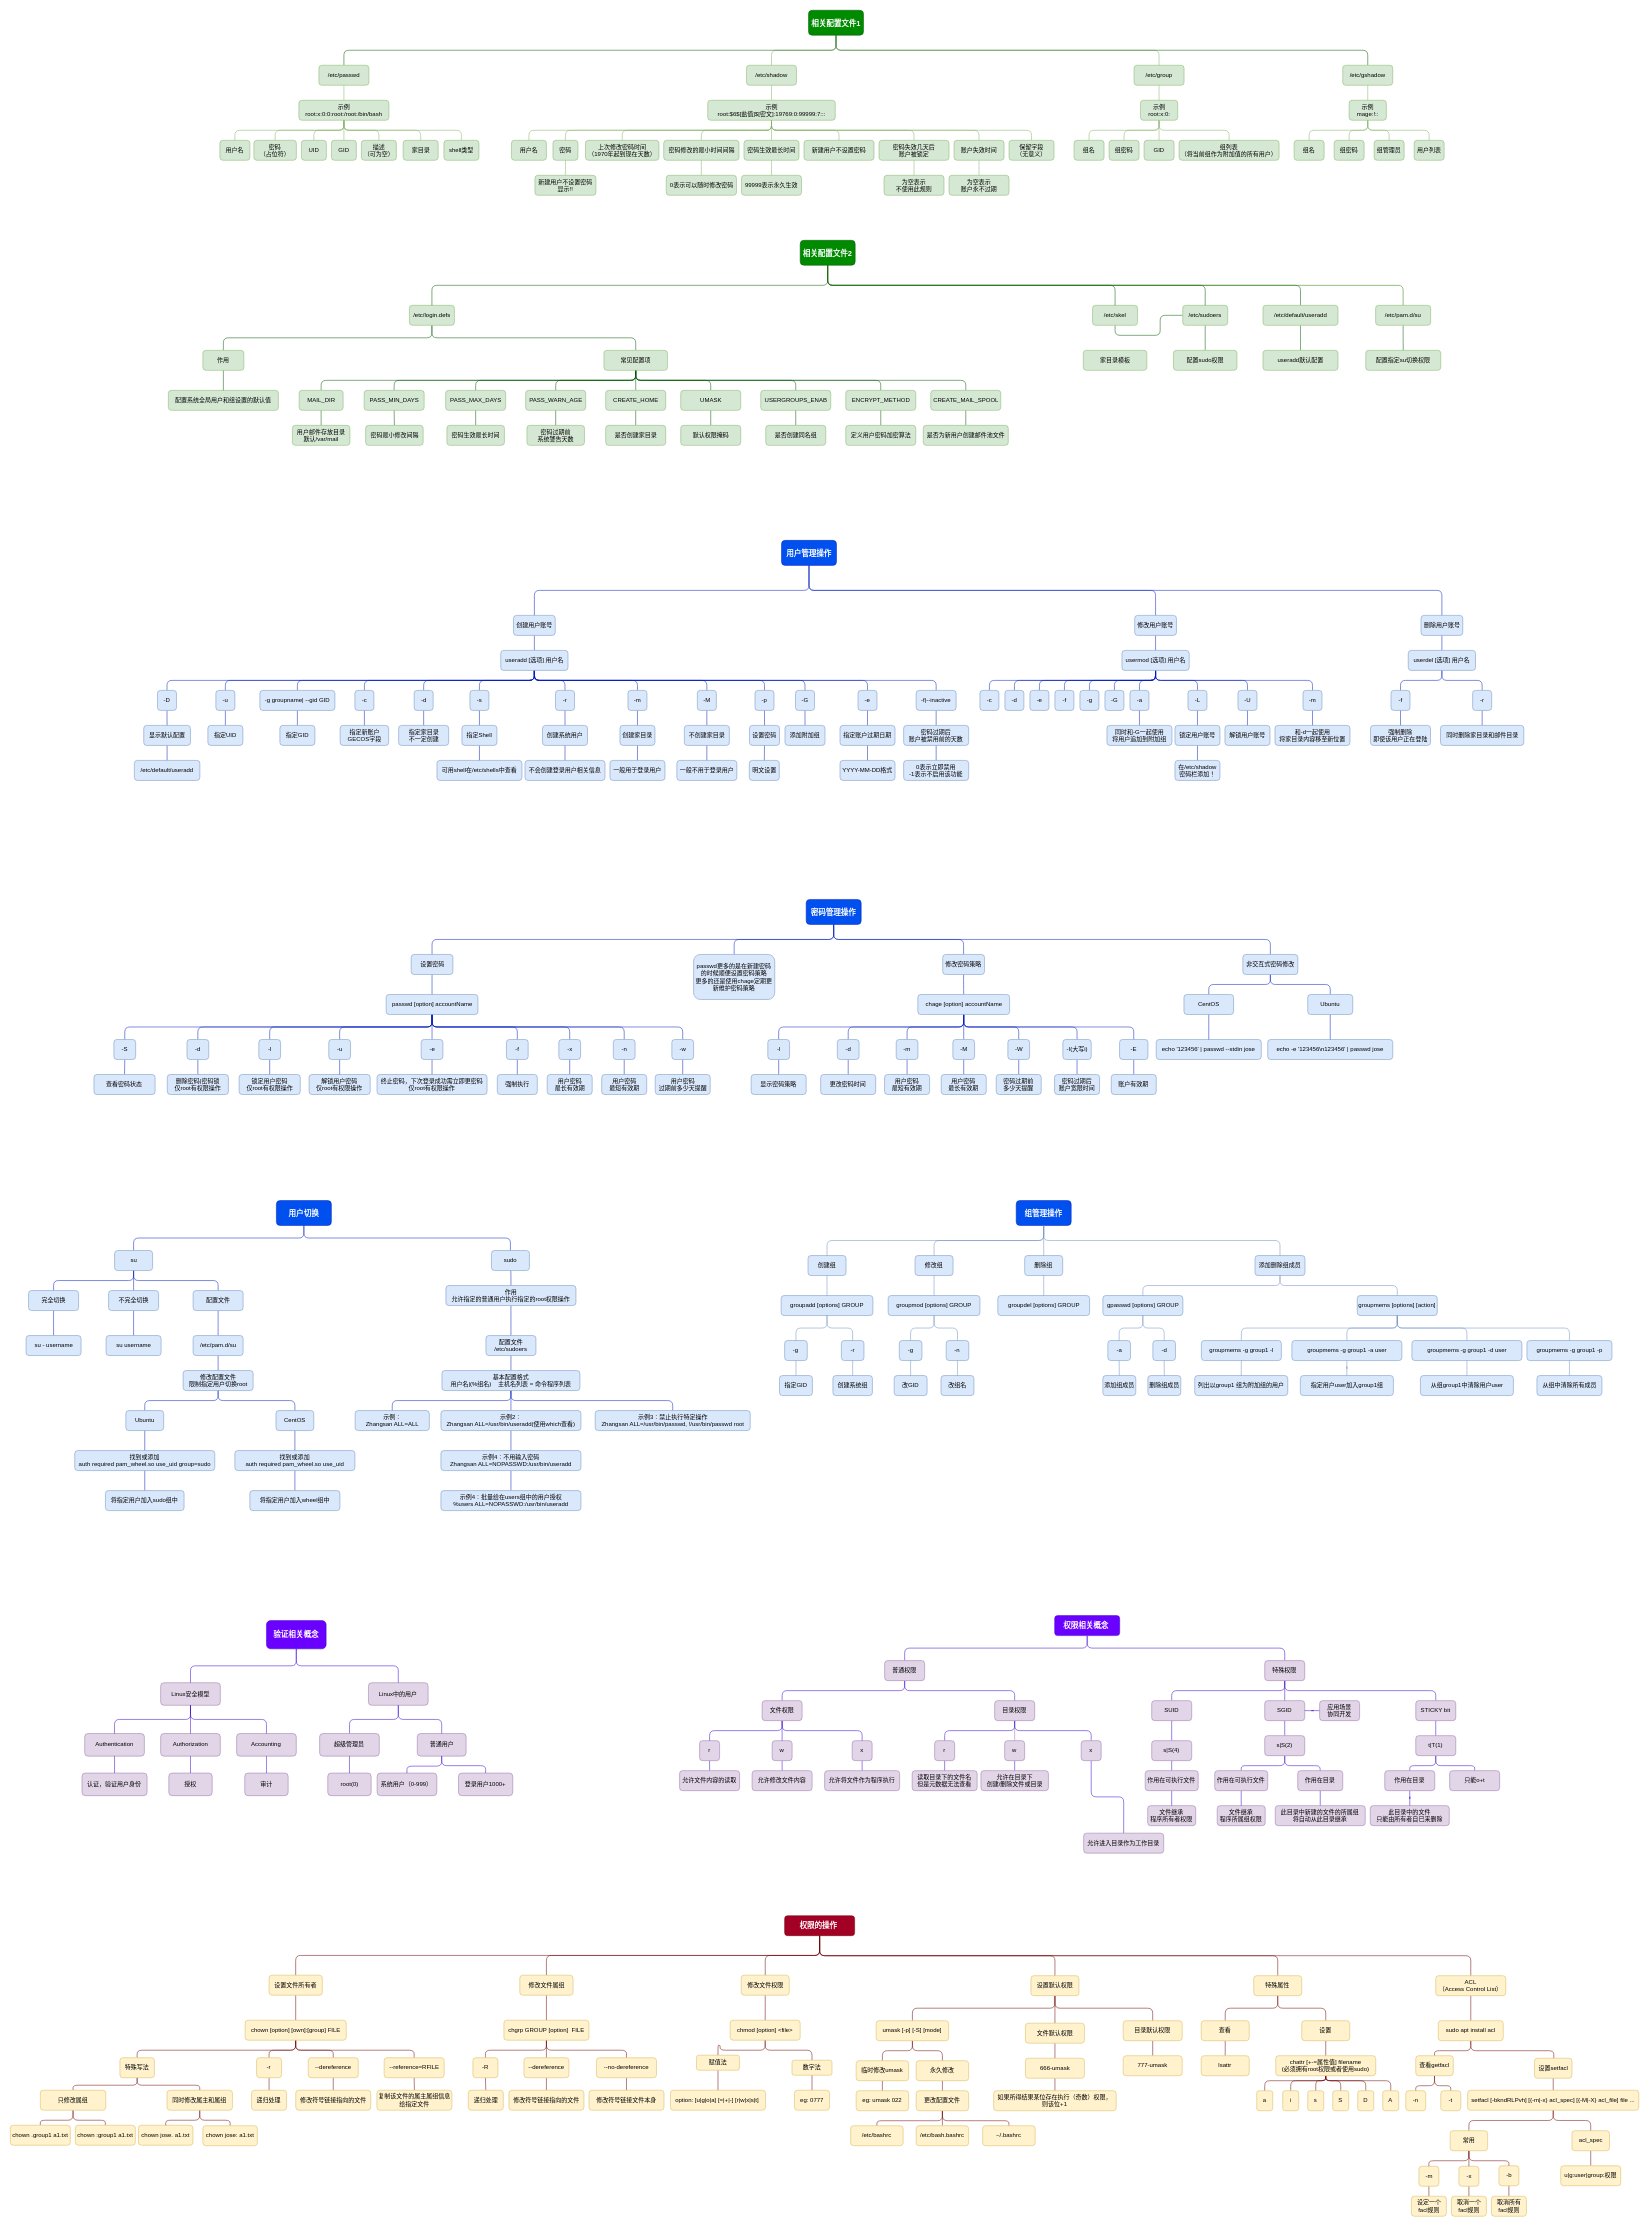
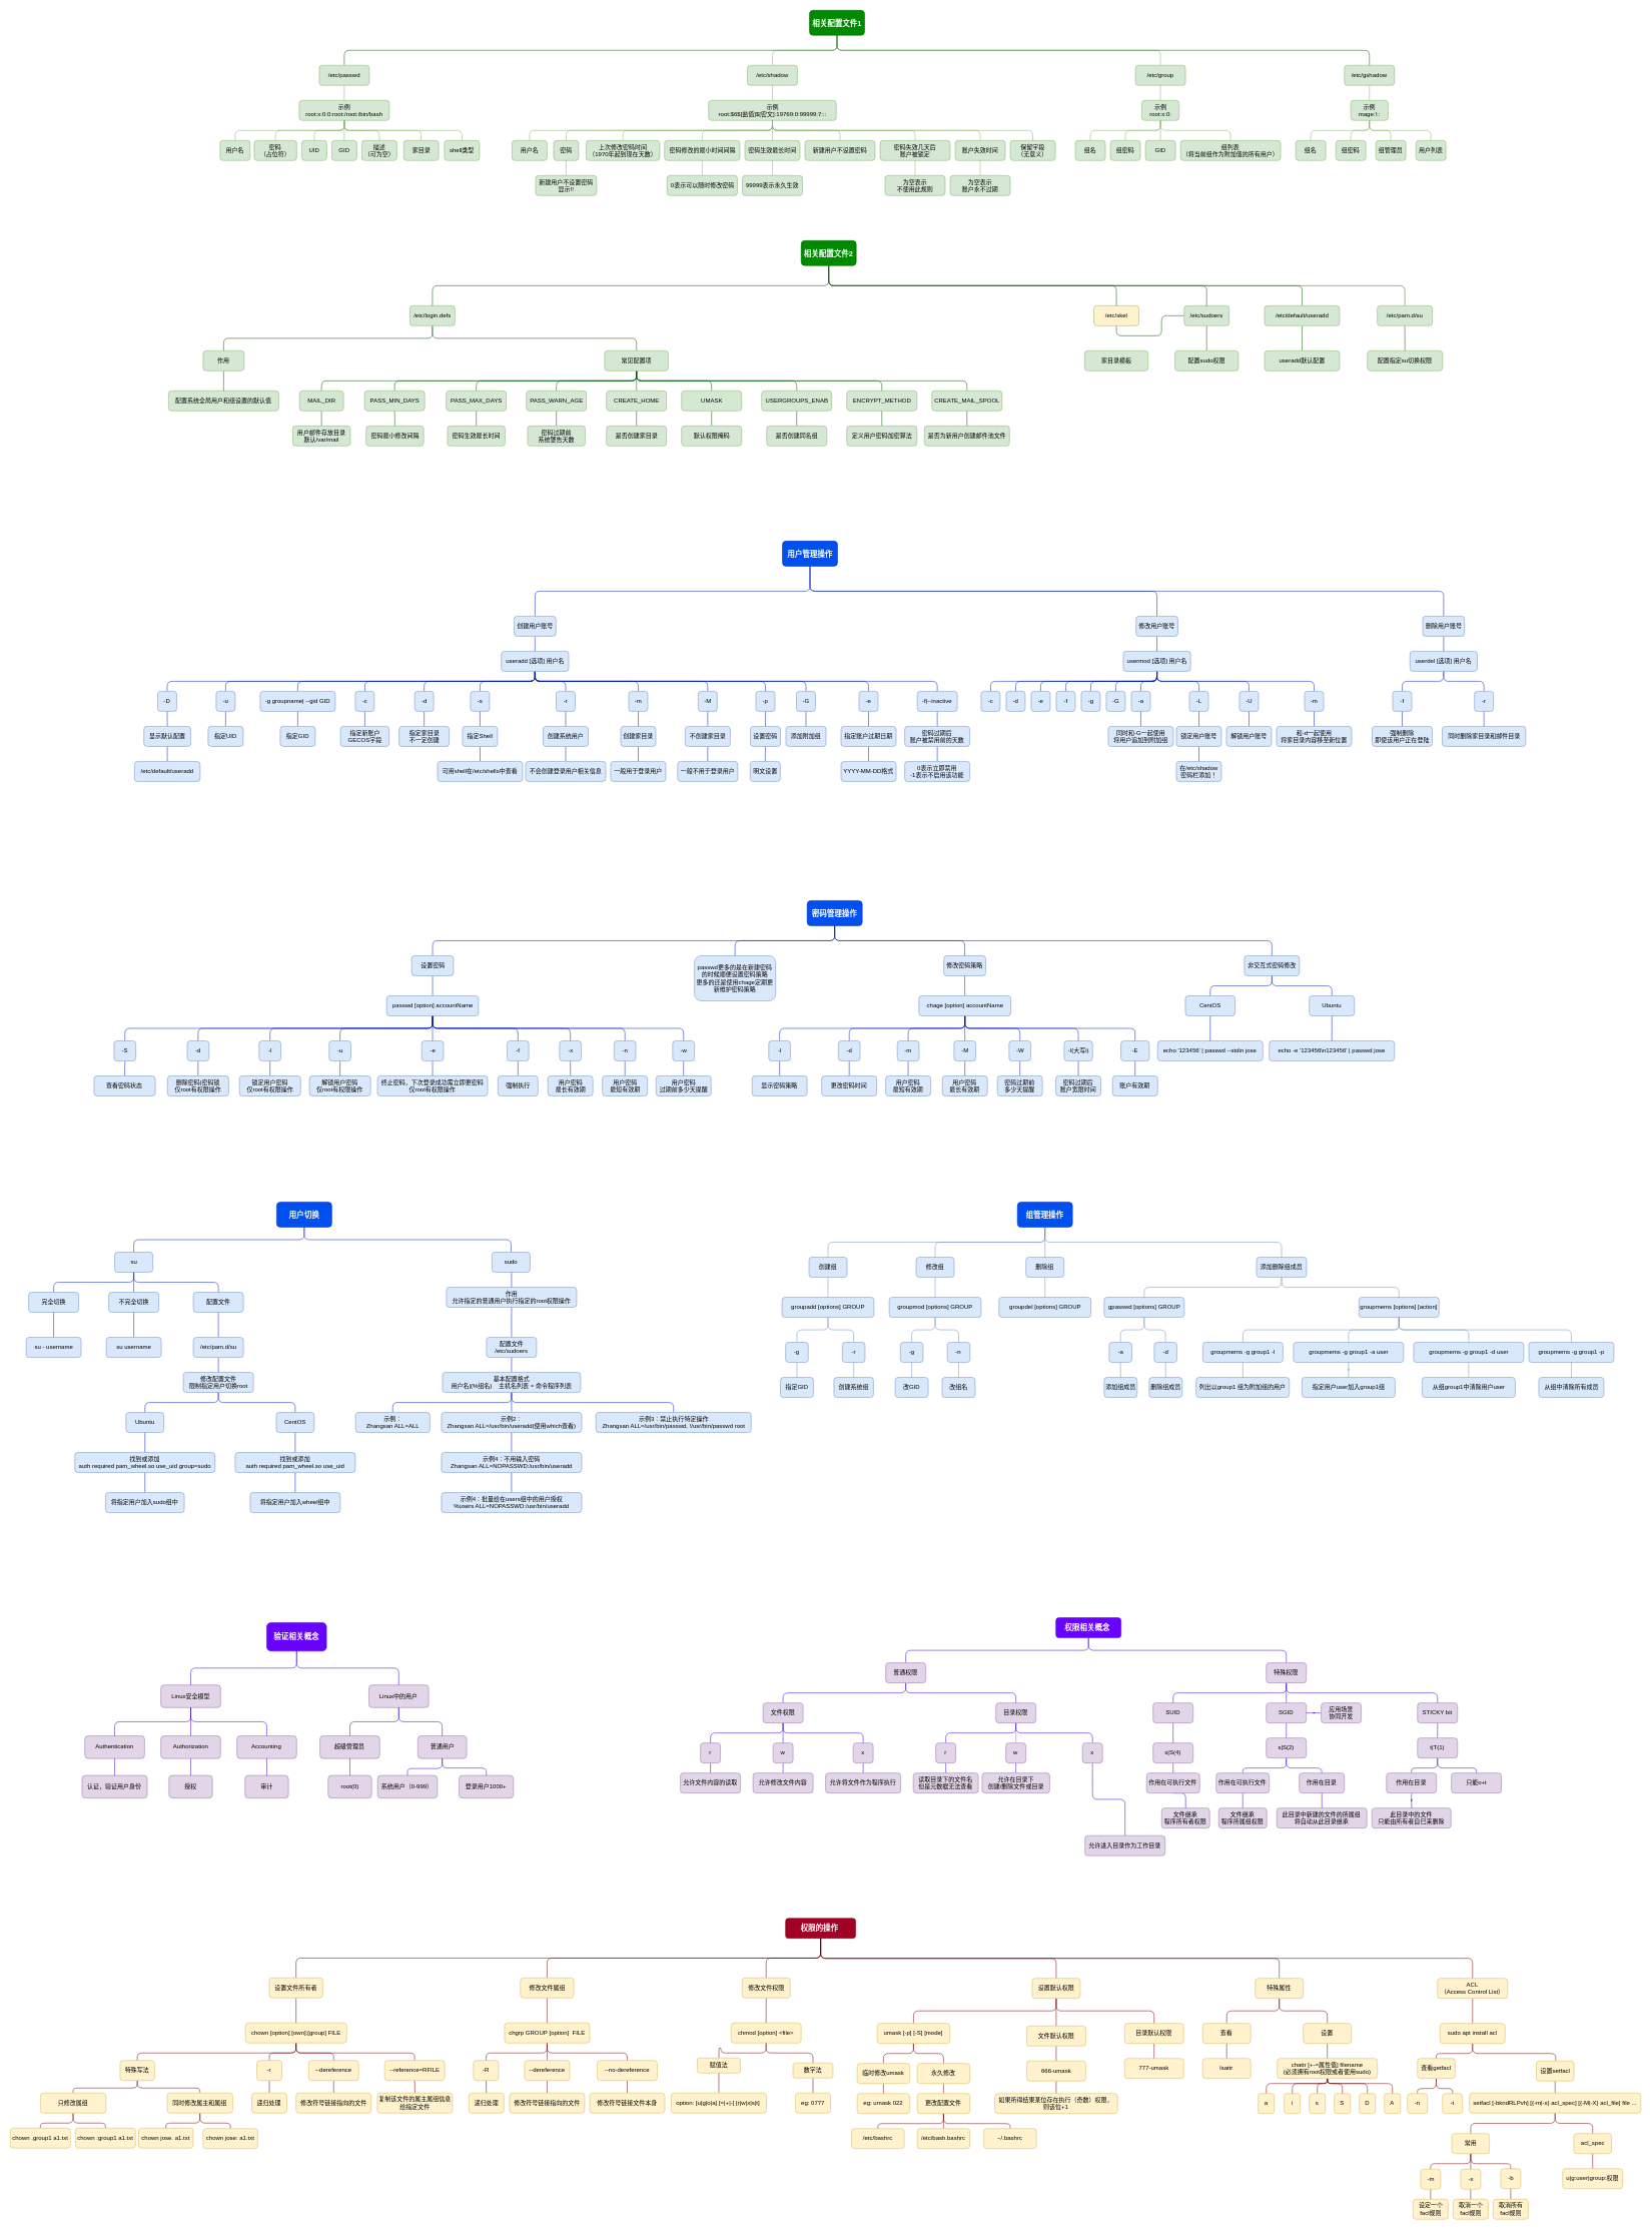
- <mxCell id="16" value="/etc/skel" style="rounded=1;whiteSpace=wrap;html=1;fillColor=#d5e8d4;strokeColor=#82b366;" parent="1" vertex="1"><mxGeometry x="2184" y="610" width="90" height="40" as="geometry" /></mxCell>
+ <mxCell id="16" value="/etc/skel" style="rounded=1;whiteSpace=wrap;html=1;fillColor=#fff2cc;strokeColor=#82b366;" parent="1" vertex="1"><mxGeometry x="2184" y="610" width="90" height="40" as="geometry" /></mxCell>
- <mxCell id="74" value="文件继承&lt;br&gt;程序所有者权限" style="rounded=1;whiteSpace=wrap;html=1;fillColor=#e1d5e7;strokeColor=#9673a6;" parent="1" vertex="1"><mxGeometry x="2294.25" y="3610" width="96" height="40" as="geometry" /></mxCell>
+ <mxCell id="74" value="文件继承&lt;br&gt;程序所有者权限" style="rounded=1;whiteSpace=wrap;html=1;fillColor=#e1d5e7;strokeColor=#9673a6;" parent="1" vertex="1"><mxGeometry x="2319.25" y="3610" width="96" height="40" as="geometry" /></mxCell>
